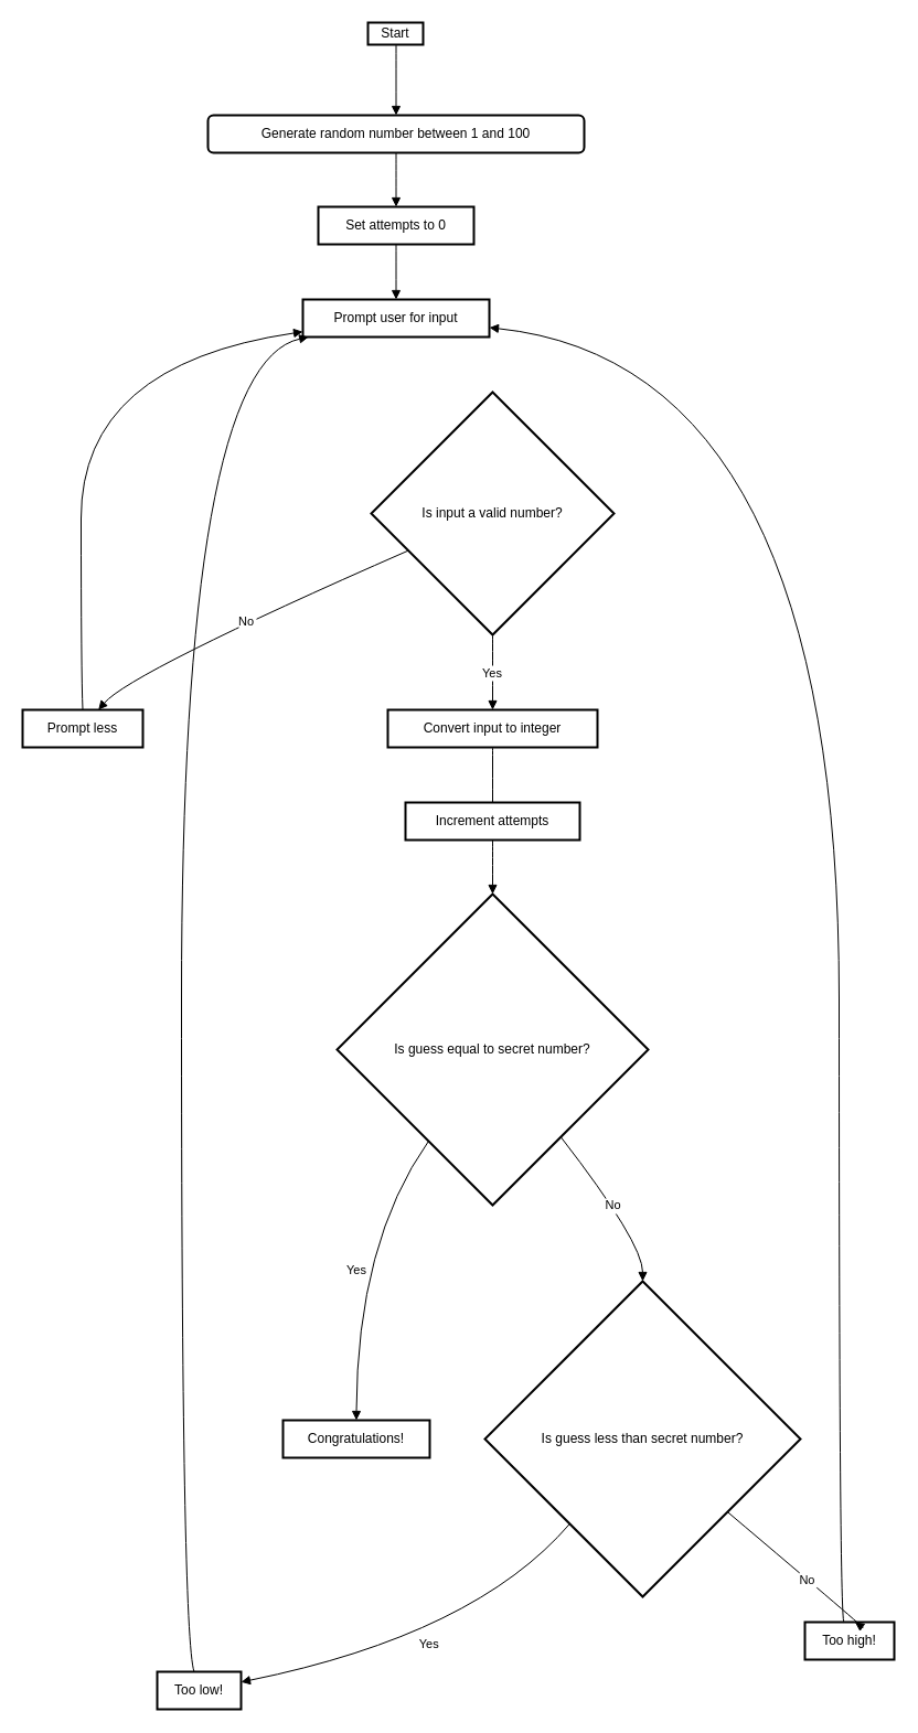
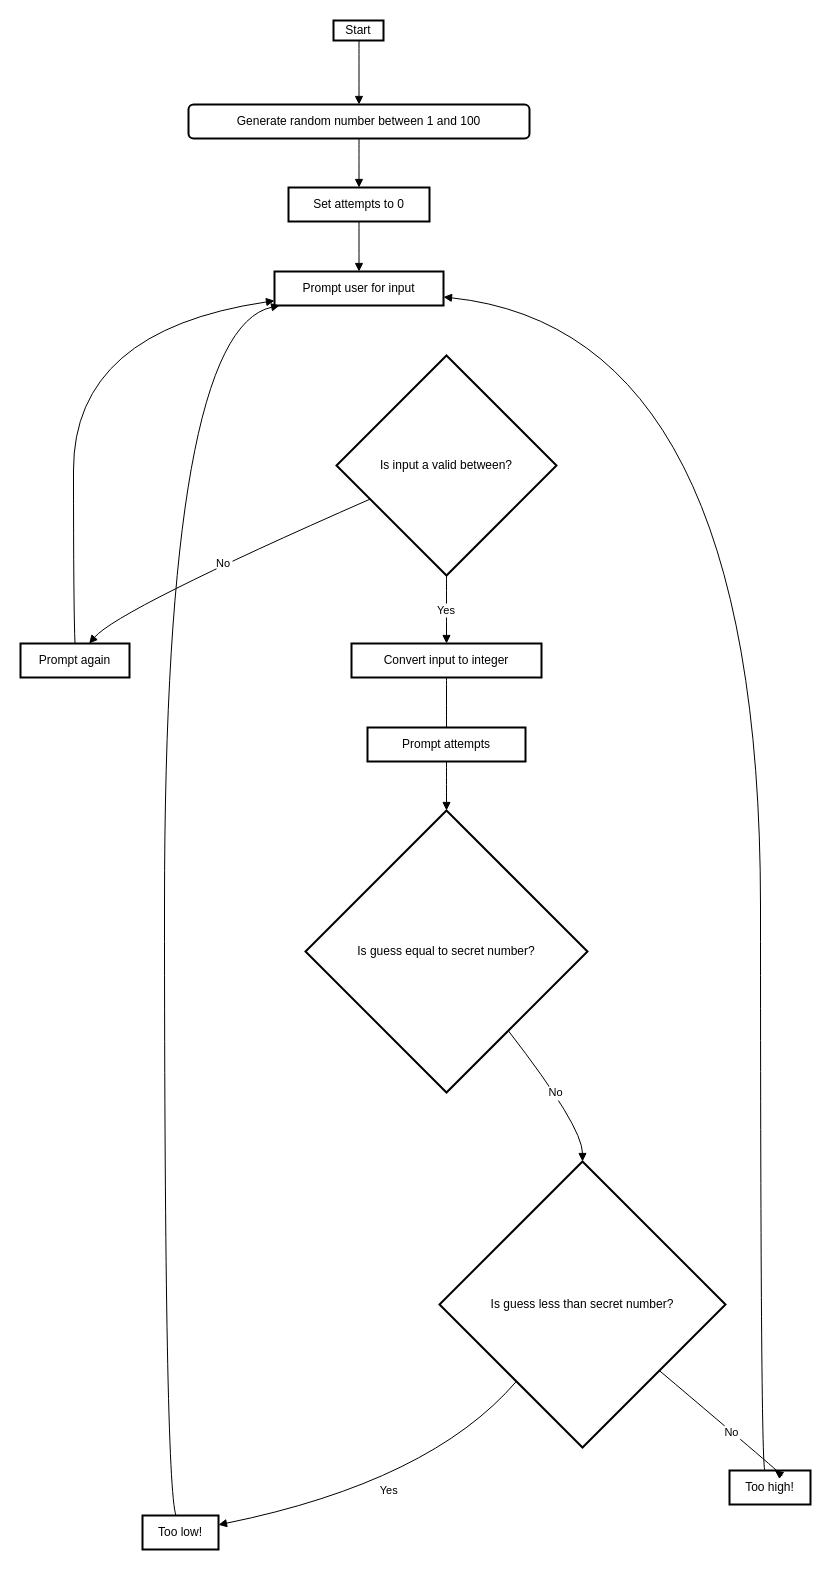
- <mxCell id="6" value="Is input a valid number?" style="rhombus;strokeWidth=2;whiteSpace=wrap;" vertex="1" parent="1"><mxGeometry x="336" y="355" width="220" height="220" as="geometry" /></mxCell>
+ <mxCell id="6" value="Is input a valid between?" style="rhombus;strokeWidth=2;whiteSpace=wrap;" vertex="1" parent="1"><mxGeometry x="336" y="355" width="220" height="220" as="geometry" /></mxCell>
- <mxCell id="7" value="Prompt less" style="whiteSpace=wrap;strokeWidth=2;" vertex="1" parent="1"><mxGeometry x="20" y="643" width="109" height="34" as="geometry" /></mxCell>
+ <mxCell id="7" value="Prompt again" style="whiteSpace=wrap;strokeWidth=2;" vertex="1" parent="1"><mxGeometry x="20" y="643" width="109" height="34" as="geometry" /></mxCell>
- <mxCell id="9" value="Increment attempts" style="whiteSpace=wrap;strokeWidth=2;" vertex="1" parent="1"><mxGeometry x="367" y="727" width="158" height="34" as="geometry" /></mxCell>
+ <mxCell id="9" value="Prompt attempts" style="whiteSpace=wrap;strokeWidth=2;" vertex="1" parent="1"><mxGeometry x="367" y="727" width="158" height="34" as="geometry" /></mxCell>
- <mxCell id="28" value="Yes" style="curved=1;startArrow=none;endArrow=block;exitX=0.15;exitY=1;entryX=0.5;entryY=-0.01;rounded=0;" edge="1" parent="1" source="10" target="14"><mxGeometry relative="1" as="geometry"><Array as="points"><mxPoint x="323" y="1126" /></Array></mxGeometry></mxCell>
- <mxCell id="14" value="Congratulations!" style="whiteSpace=wrap;strokeWidth=2;" vertex="1" parent="1"><mxGeometry x="256" y="1287" width="133" height="34" as="geometry" /></mxCell>
